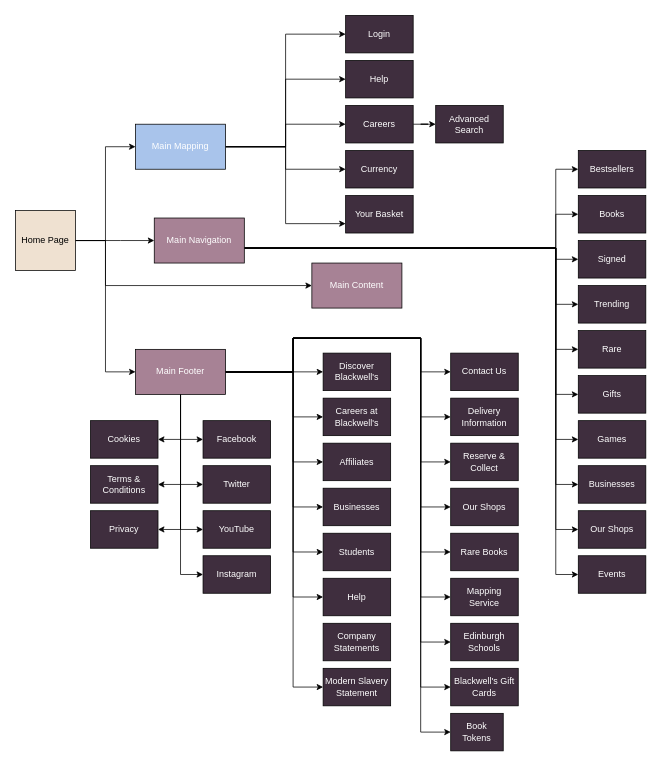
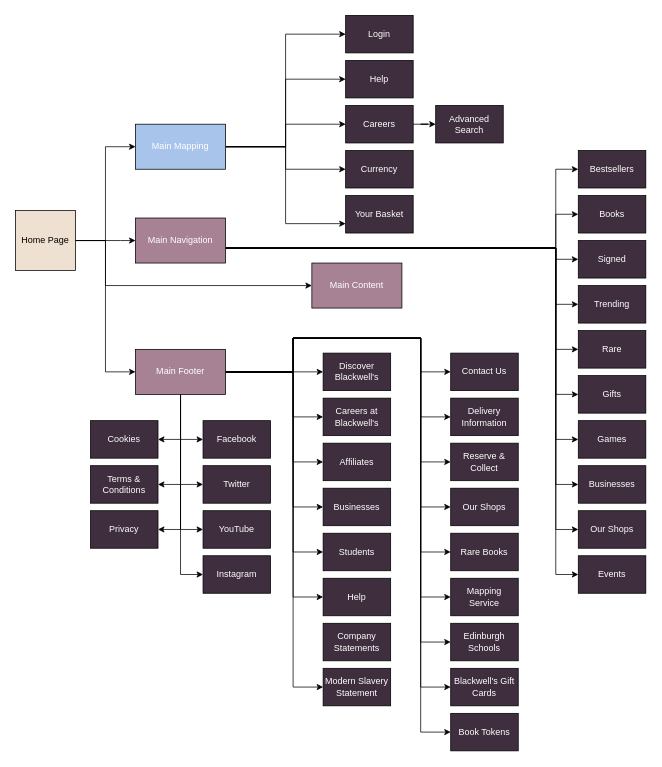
- <mxCell id="29" value="Main Navigation" style="whiteSpace=wrap;html=1;fillColor=#A78295;strokeColor=#000000;fontColor=#ffffff;strokeWidth=1;" vertex="1" parent="1"><mxGeometry x="205" y="290" width="120" height="60" as="geometry" /></mxCell>
+ <mxCell id="29" value="Main Navigation" style="whiteSpace=wrap;html=1;fillColor=#A78295;strokeColor=#000000;fontColor=#ffffff;strokeWidth=1;" vertex="1" parent="1"><mxGeometry x="180" y="290" width="120" height="60" as="geometry" /></mxCell>
- <mxCell id="80" value="Book Tokens" style="whiteSpace=wrap;html=1;fillColor=#3F2E3E;strokeColor=#000000;fontColor=#ffffff;strokeWidth=1;" vertex="1" parent="1"><mxGeometry x="600" y="950" width="70" height="50" as="geometry" /></mxCell>
+ <mxCell id="80" value="Book Tokens" style="whiteSpace=wrap;html=1;fillColor=#3F2E3E;strokeColor=#000000;fontColor=#ffffff;strokeWidth=1;" vertex="1" parent="1"><mxGeometry x="600" y="950" width="90" height="50" as="geometry" /></mxCell>
